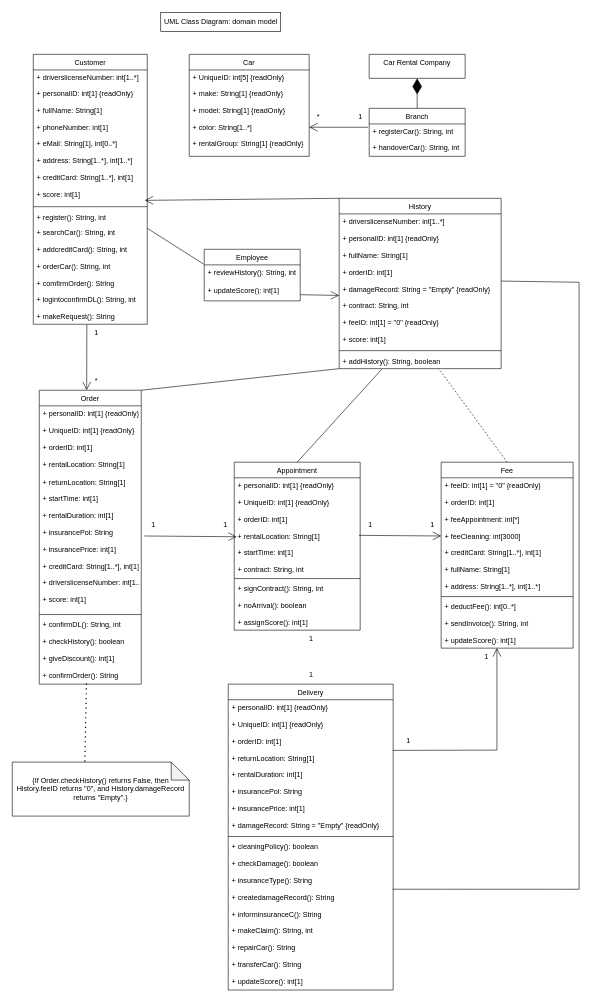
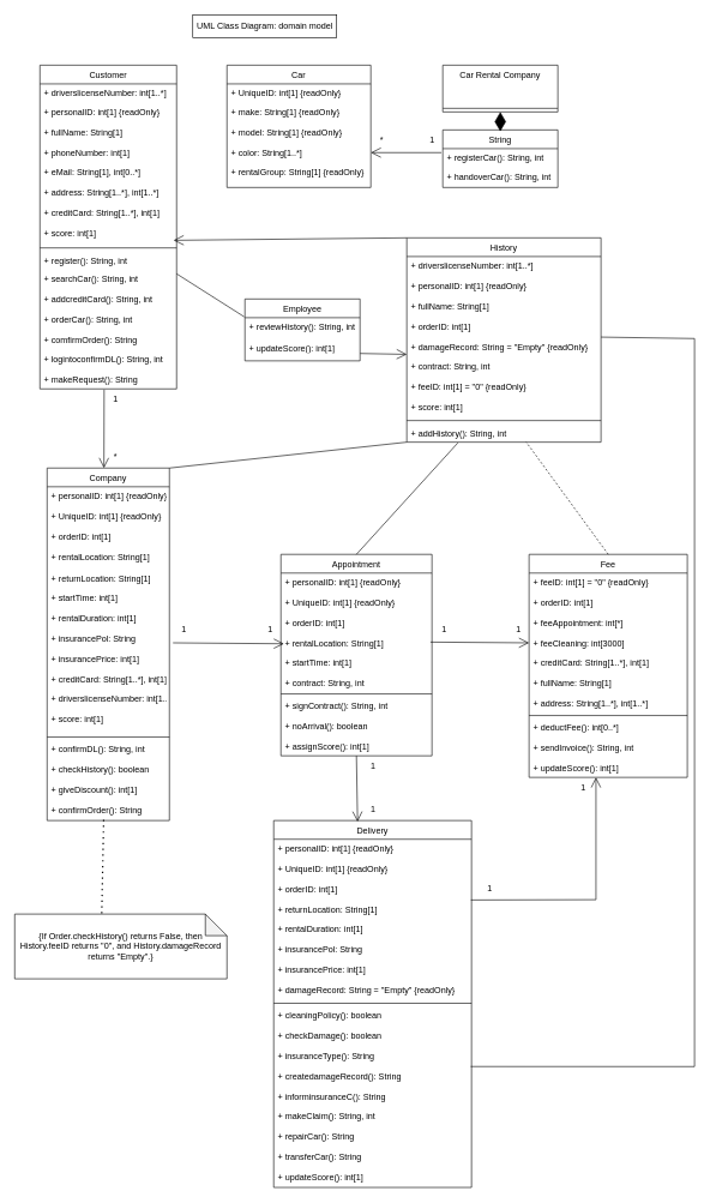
- <mxCell id="2" value="Car Rental Company" style="swimlane;fontStyle=0;align=center;verticalAlign=top;childLayout=stackLayout;horizontal=1;startSize=60;horizontalStack=0;resizeParent=1;resizeLast=0;collapsible=1;marginBottom=0;rounded=0;shadow=0;strokeWidth=1;" parent="1" vertex="1"><mxGeometry x="615" y="90" width="160" height="40" as="geometry"><mxRectangle x="130" y="380" width="160" height="26" as="alternateBounds" /></mxGeometry></mxCell>
+ <mxCell id="2" value="Car Rental Company" style="swimlane;fontStyle=0;align=center;verticalAlign=top;childLayout=stackLayout;horizontal=1;startSize=60;horizontalStack=0;resizeParent=1;resizeLast=0;collapsible=1;marginBottom=0;rounded=0;shadow=0;strokeWidth=1;" parent="1" vertex="1"><mxGeometry x="615" y="90" width="160" height="65" as="geometry"><mxRectangle x="130" y="380" width="160" height="26" as="alternateBounds" /></mxGeometry></mxCell>
- <mxCell id="27" value="+ UniqueID: int[5] {readOnly}" style="text;align=left;verticalAlign=top;spacingLeft=4;spacingRight=4;overflow=hidden;rotatable=0;points=[[0,0.5],[1,0.5]];portConstraint=eastwest;" parent="26" vertex="1"><mxGeometry y="26" width="200" height="26" as="geometry" /></mxCell>
+ <mxCell id="27" value="+ UniqueID: int[1] {readOnly}" style="text;align=left;verticalAlign=top;spacingLeft=4;spacingRight=4;overflow=hidden;rotatable=0;points=[[0,0.5],[1,0.5]];portConstraint=eastwest;" parent="26" vertex="1"><mxGeometry y="26" width="200" height="26" as="geometry" /></mxCell>
- <mxCell id="7" value="Branch" style="swimlane;fontStyle=0;align=center;verticalAlign=top;childLayout=stackLayout;horizontal=1;startSize=26;horizontalStack=0;resizeParent=1;resizeLast=0;collapsible=1;marginBottom=0;rounded=0;shadow=0;strokeWidth=1;" parent="1" vertex="1"><mxGeometry x="615" y="180" width="160" height="80" as="geometry"><mxRectangle x="130" y="380" width="160" height="26" as="alternateBounds" /></mxGeometry></mxCell>
+ <mxCell id="7" value="String" style="swimlane;fontStyle=0;align=center;verticalAlign=top;childLayout=stackLayout;horizontal=1;startSize=26;horizontalStack=0;resizeParent=1;resizeLast=0;collapsible=1;marginBottom=0;rounded=0;shadow=0;strokeWidth=1;" parent="1" vertex="1"><mxGeometry x="615" y="180" width="160" height="80" as="geometry"><mxRectangle x="130" y="380" width="160" height="26" as="alternateBounds" /></mxGeometry></mxCell>
- <mxCell id="24" value="+ addHistory(): String, boolean" style="text;align=left;verticalAlign=top;spacingLeft=4;spacingRight=4;overflow=hidden;rotatable=0;points=[[0,0.5],[1,0.5]];portConstraint=eastwest;fontStyle=0" parent="21" vertex="1"><mxGeometry y="258" width="270" height="26" as="geometry" /></mxCell>
+ <mxCell id="24" value="+ addHistory(): String, int" style="text;align=left;verticalAlign=top;spacingLeft=4;spacingRight=4;overflow=hidden;rotatable=0;points=[[0,0.5],[1,0.5]];portConstraint=eastwest;fontStyle=0" parent="21" vertex="1"><mxGeometry y="258" width="270" height="26" as="geometry" /></mxCell>
- <mxCell id="16" value="Order" style="swimlane;fontStyle=0;align=center;verticalAlign=top;childLayout=stackLayout;horizontal=1;startSize=26;horizontalStack=0;resizeParent=1;resizeLast=0;collapsible=1;marginBottom=0;rounded=0;shadow=0;strokeWidth=1;" parent="1" vertex="1"><mxGeometry x="65" y="650" width="170" height="490" as="geometry"><mxRectangle x="-950" y="680" width="160" height="26" as="alternateBounds" /></mxGeometry></mxCell>
+ <mxCell id="16" value="Company" style="swimlane;fontStyle=0;align=center;verticalAlign=top;childLayout=stackLayout;horizontal=1;startSize=26;horizontalStack=0;resizeParent=1;resizeLast=0;collapsible=1;marginBottom=0;rounded=0;shadow=0;strokeWidth=1;" parent="1" vertex="1"><mxGeometry x="65" y="650" width="170" height="490" as="geometry"><mxRectangle x="-950" y="680" width="160" height="26" as="alternateBounds" /></mxGeometry></mxCell>
+ <mxCell id="52" value="" style="endArrow=open;endFill=1;endSize=12;html=1;rounded=0;entryX=0.424;entryY=0.003;entryDx=0;entryDy=0;exitX=0.5;exitY=1;exitDx=0;exitDy=0;entryPerimeter=0;" parent="1" source="34" target="47" edge="1"><mxGeometry width="160" relative="1" as="geometry"><mxPoint x="535" y="920" as="sourcePoint" /><mxPoint x="695" y="920" as="targetPoint" /></mxGeometry></mxCell>
